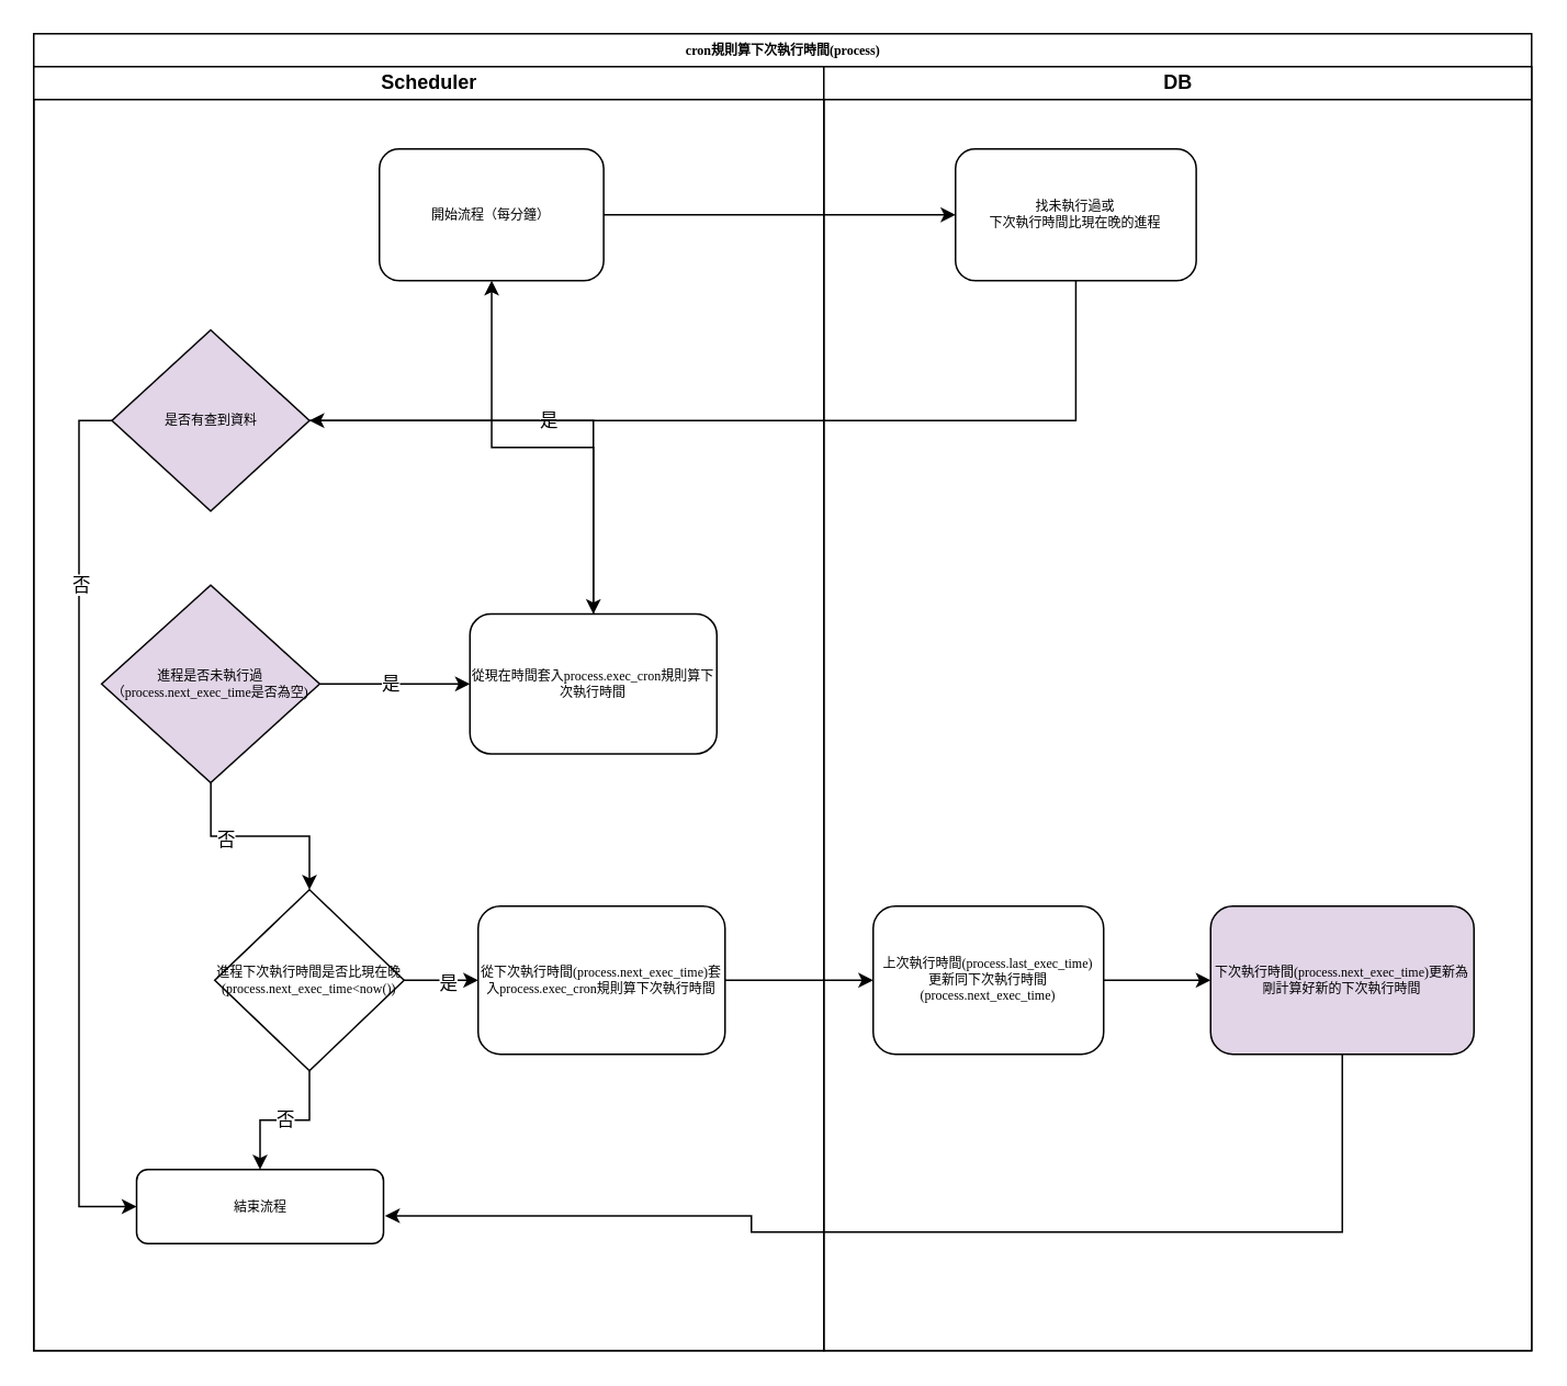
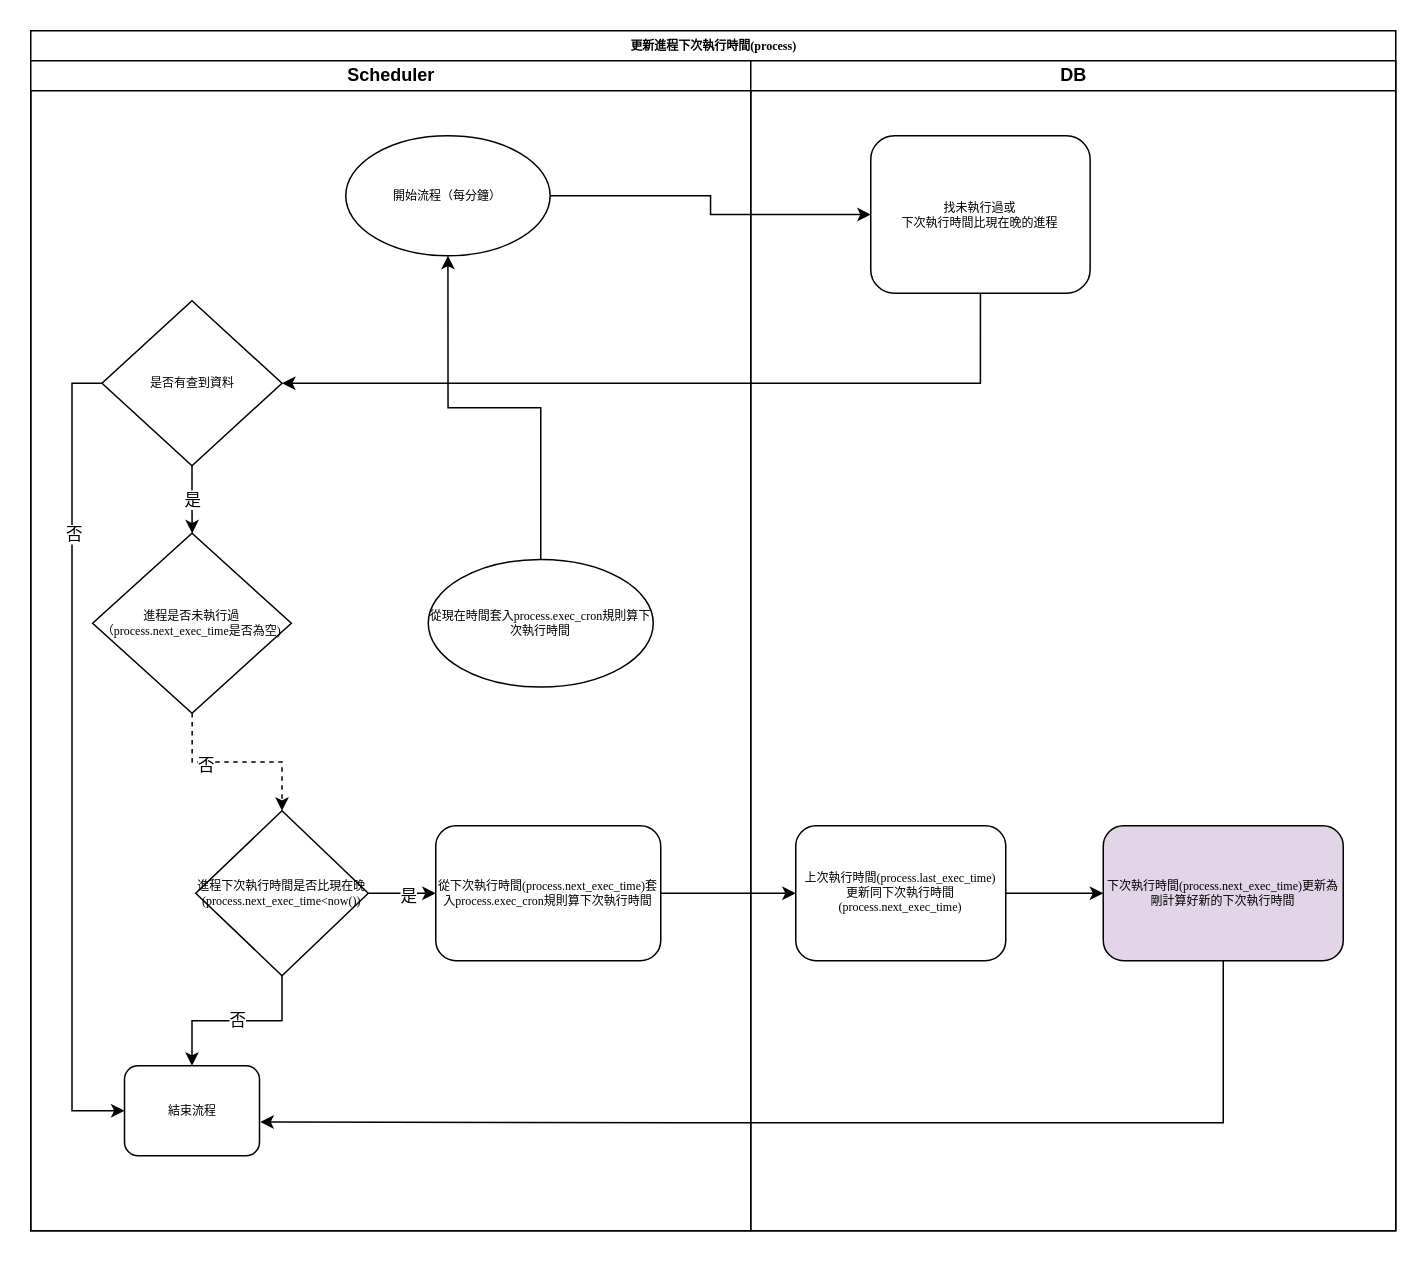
- <mxCell id="2" value="cron規則算下次執行時間(process)" style="swimlane;html=1;childLayout=stackLayout;startSize=20;rounded=0;shadow=0;labelBackgroundColor=none;strokeWidth=1;fontFamily=Verdana;fontSize=8;align=center;" parent="1" vertex="1"><mxGeometry x="20" y="20" width="910" height="800" as="geometry" /></mxCell>
+ <mxCell id="2" value="更新進程下次執行時間(process)" style="swimlane;html=1;childLayout=stackLayout;startSize=20;rounded=0;shadow=0;labelBackgroundColor=none;strokeWidth=1;fontFamily=Verdana;fontSize=8;align=center;" parent="1" vertex="1"><mxGeometry x="20" y="20" width="910" height="800" as="geometry" /></mxCell>
- <mxCell id="18" value="開始流程（每分鐘）" style="rounded=1;whiteSpace=wrap;html=1;shadow=0;labelBackgroundColor=none;strokeWidth=1;fontFamily=Verdana;fontSize=8;align=center;" parent="5" vertex="1"><mxGeometry x="210" y="50" width="136.25" height="80" as="geometry" /></mxCell>
+ <mxCell id="18" value="開始流程（每分鐘）" style="ellipse;whiteSpace=wrap;html=1;shadow=0;labelBackgroundColor=none;strokeWidth=1;fontFamily=Verdana;fontSize=8;align=center;" parent="5" vertex="1"><mxGeometry x="210" y="50" width="136.25" height="80" as="geometry" /></mxCell>
- <mxCell id="27" value="找未執行過或&lt;br&gt;下次執行時間比現在晚的進程" style="whiteSpace=wrap;html=1;fontSize=8;fontFamily=Verdana;rounded=1;shadow=0;labelBackgroundColor=none;strokeWidth=1;" vertex="1" parent="23"><mxGeometry x="80" y="50" width="146.25" height="80" as="geometry" /></mxCell>
+ <mxCell id="27" value="找未執行過或&lt;br&gt;下次執行時間比現在晚的進程" style="whiteSpace=wrap;html=1;fontSize=8;fontFamily=Verdana;rounded=1;shadow=0;labelBackgroundColor=none;strokeWidth=1;" vertex="1" parent="23"><mxGeometry x="80" y="50" width="146.25" height="105" as="geometry" /></mxCell>
- <mxCell id="21" value="是否有查到資料" style="rhombus;whiteSpace=wrap;html=1;fontSize=8;fontFamily=Verdana;rounded=0;shadow=0;labelBackgroundColor=none;strokeWidth=1;fillColor=#e1d5e7;" vertex="1" parent="5"><mxGeometry x="47.5" y="160" width="120" height="110" as="geometry" /></mxCell>
+ <mxCell id="21" value="是否有查到資料" style="rhombus;whiteSpace=wrap;html=1;fontSize=8;fontFamily=Verdana;rounded=0;shadow=0;labelBackgroundColor=none;strokeWidth=1;" vertex="1" parent="5"><mxGeometry x="47.5" y="160" width="120" height="110" as="geometry" /></mxCell>
- <mxCell id="22" value="是" style="edgeStyle=orthogonalEdgeStyle;rounded=0;orthogonalLoop=1;jettySize=auto;html=1;" edge="1" parent="5" source="21" target="16"><mxGeometry relative="1" as="geometry" /></mxCell>
+ <mxCell id="22" value="是" style="edgeStyle=orthogonalEdgeStyle;rounded=0;orthogonalLoop=1;jettySize=auto;html=1;" edge="1" parent="5" source="21" target="11"><mxGeometry relative="1" as="geometry" /></mxCell>
- <mxCell id="11" value="進程是否未執行過（process.next_exec_time是否為空)" style="rhombus;whiteSpace=wrap;html=1;fontSize=8;fontFamily=Verdana;rounded=0;shadow=0;labelBackgroundColor=none;strokeWidth=1;direction=south;fillColor=#e1d5e7;" vertex="1" parent="5"><mxGeometry x="41.25" y="315" width="132.5" height="120" as="geometry" /></mxCell>
+ <mxCell id="11" value="進程是否未執行過（process.next_exec_time是否為空)" style="rhombus;whiteSpace=wrap;html=1;fontSize=8;fontFamily=Verdana;rounded=0;shadow=0;labelBackgroundColor=none;strokeWidth=1;direction=south;" vertex="1" parent="5"><mxGeometry x="41.25" y="315" width="132.5" height="120" as="geometry" /></mxCell>
- <mxCell id="9" value="" style="edgeStyle=orthogonalEdgeStyle;rounded=0;orthogonalLoop=1;jettySize=auto;html=1;" edge="1" parent="5" source="11" target="16"><mxGeometry relative="1" as="geometry" /></mxCell>
- <mxCell id="10" value="是" style="edgeLabel;html=1;align=center;verticalAlign=middle;resizable=0;points=[];" vertex="1" connectable="0" parent="9"><mxGeometry x="-0.052" y="2" relative="1" as="geometry"><mxPoint y="1" as="offset" /></mxGeometry></mxCell>
- <mxCell id="16" value="從現在時間套入process.exec_cron規則算下次執行時間" style="rounded=1;whiteSpace=wrap;html=1;shadow=0;labelBackgroundColor=none;strokeWidth=1;fontFamily=Verdana;fontSize=8;align=center;" parent="5" vertex="1"><mxGeometry x="265" y="332.5" width="150" height="85" as="geometry" /></mxCell>
+ <mxCell id="16" value="從現在時間套入process.exec_cron規則算下次執行時間" style="ellipse;whiteSpace=wrap;html=1;shadow=0;labelBackgroundColor=none;strokeWidth=1;fontFamily=Verdana;fontSize=8;align=center;" parent="5" vertex="1"><mxGeometry x="265" y="332.5" width="150" height="85" as="geometry" /></mxCell>
- <mxCell id="7" value="" style="edgeStyle=orthogonalEdgeStyle;rounded=0;orthogonalLoop=1;jettySize=auto;html=1;" edge="1" parent="5" source="11" target="15"><mxGeometry relative="1" as="geometry" /></mxCell>
+ <mxCell id="7" value="" style="edgeStyle=orthogonalEdgeStyle;rounded=0;orthogonalLoop=1;jettySize=auto;html=1;dashed=1;" edge="1" parent="5" source="11" target="15"><mxGeometry relative="1" as="geometry" /></mxCell>
- <mxCell id="6" value="結束流程" style="rounded=1;whiteSpace=wrap;html=1;shadow=0;labelBackgroundColor=none;strokeWidth=1;fontFamily=Verdana;fontSize=8;align=center;" vertex="1" parent="5"><mxGeometry x="62.5" y="670" width="150" height="45" as="geometry" /></mxCell>
+ <mxCell id="6" value="結束流程" style="rounded=1;whiteSpace=wrap;html=1;shadow=0;labelBackgroundColor=none;strokeWidth=1;fontFamily=Verdana;fontSize=8;align=center;" vertex="1" parent="5"><mxGeometry x="62.5" y="670" width="90" height="60" as="geometry" /></mxCell>
